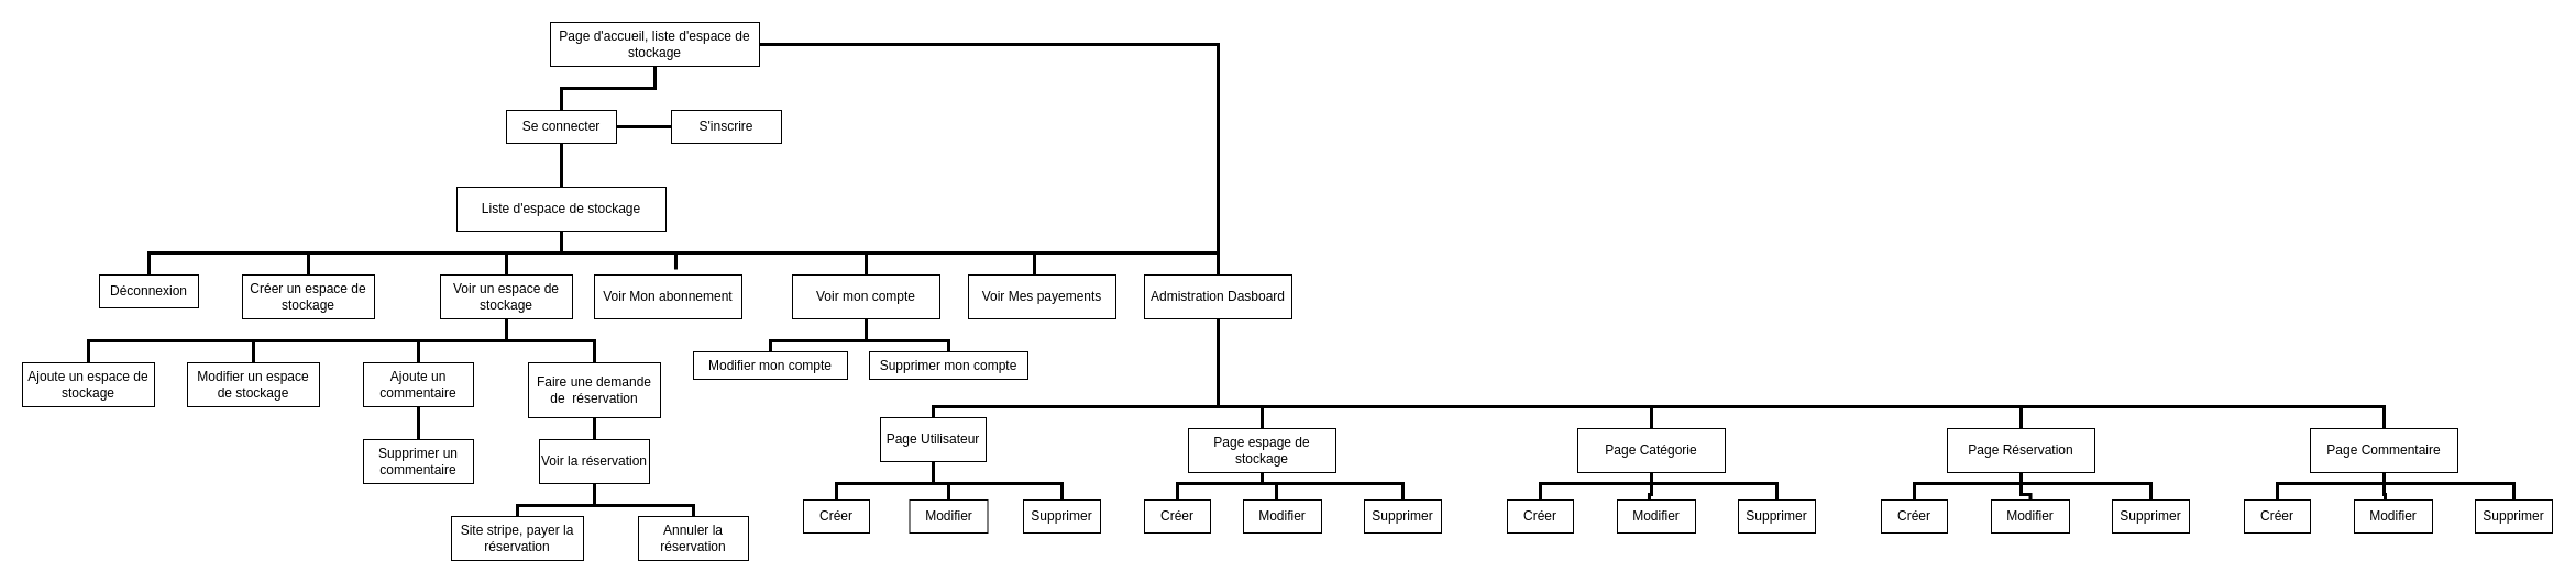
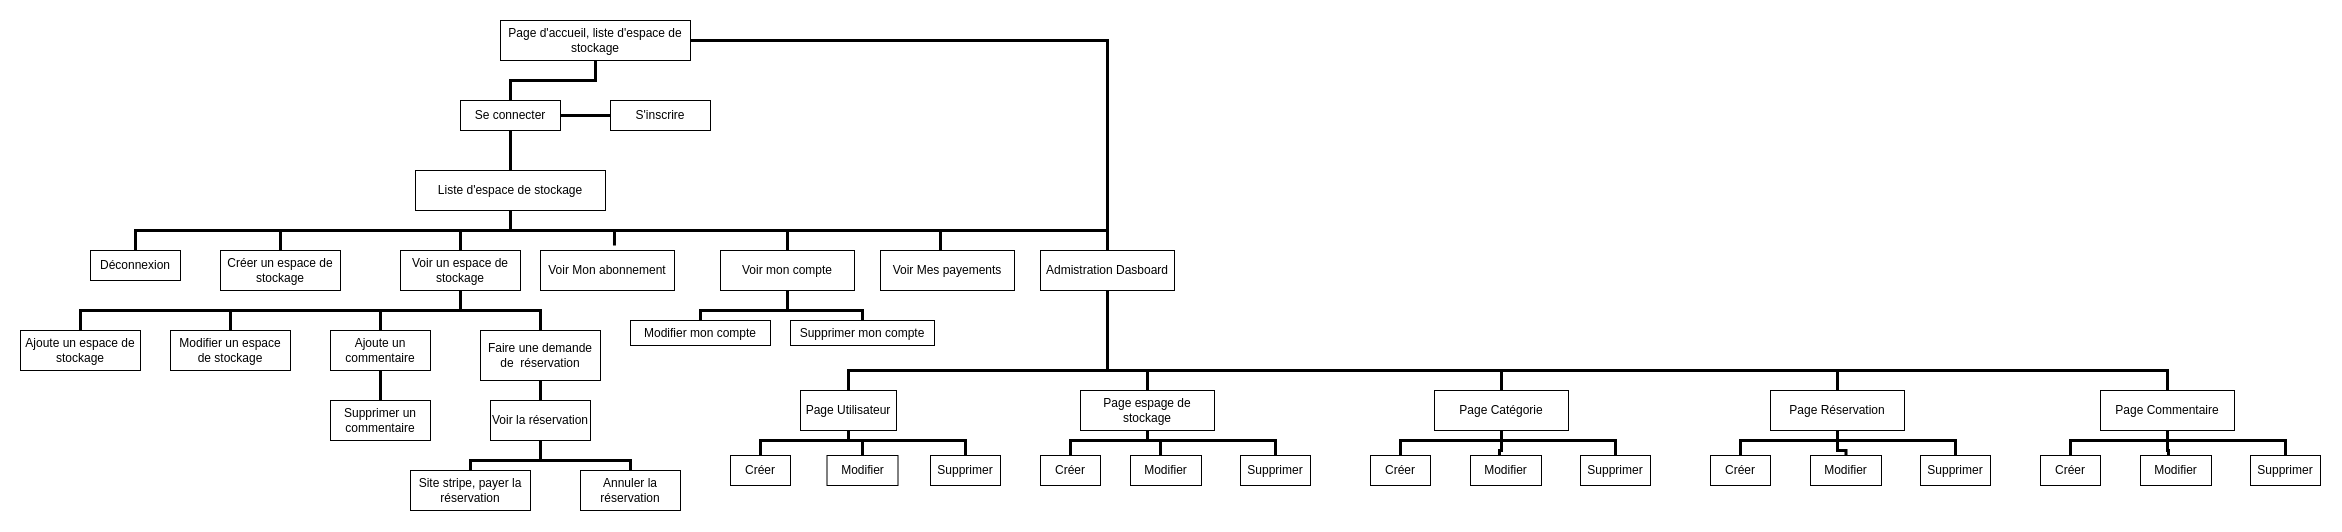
- <mxCell id="52" value="Page Utilisateur" style="rounded=0;whiteSpace=wrap;html=1;" parent="1" vertex="1"><mxGeometry x="800" y="380" width="96" height="40" as="geometry" /></mxCell>
+ <mxCell id="52" value="Page Utilisateur" style="rounded=0;whiteSpace=wrap;html=1;" parent="1" vertex="1"><mxGeometry x="800" y="390" width="96" height="40" as="geometry" /></mxCell>
